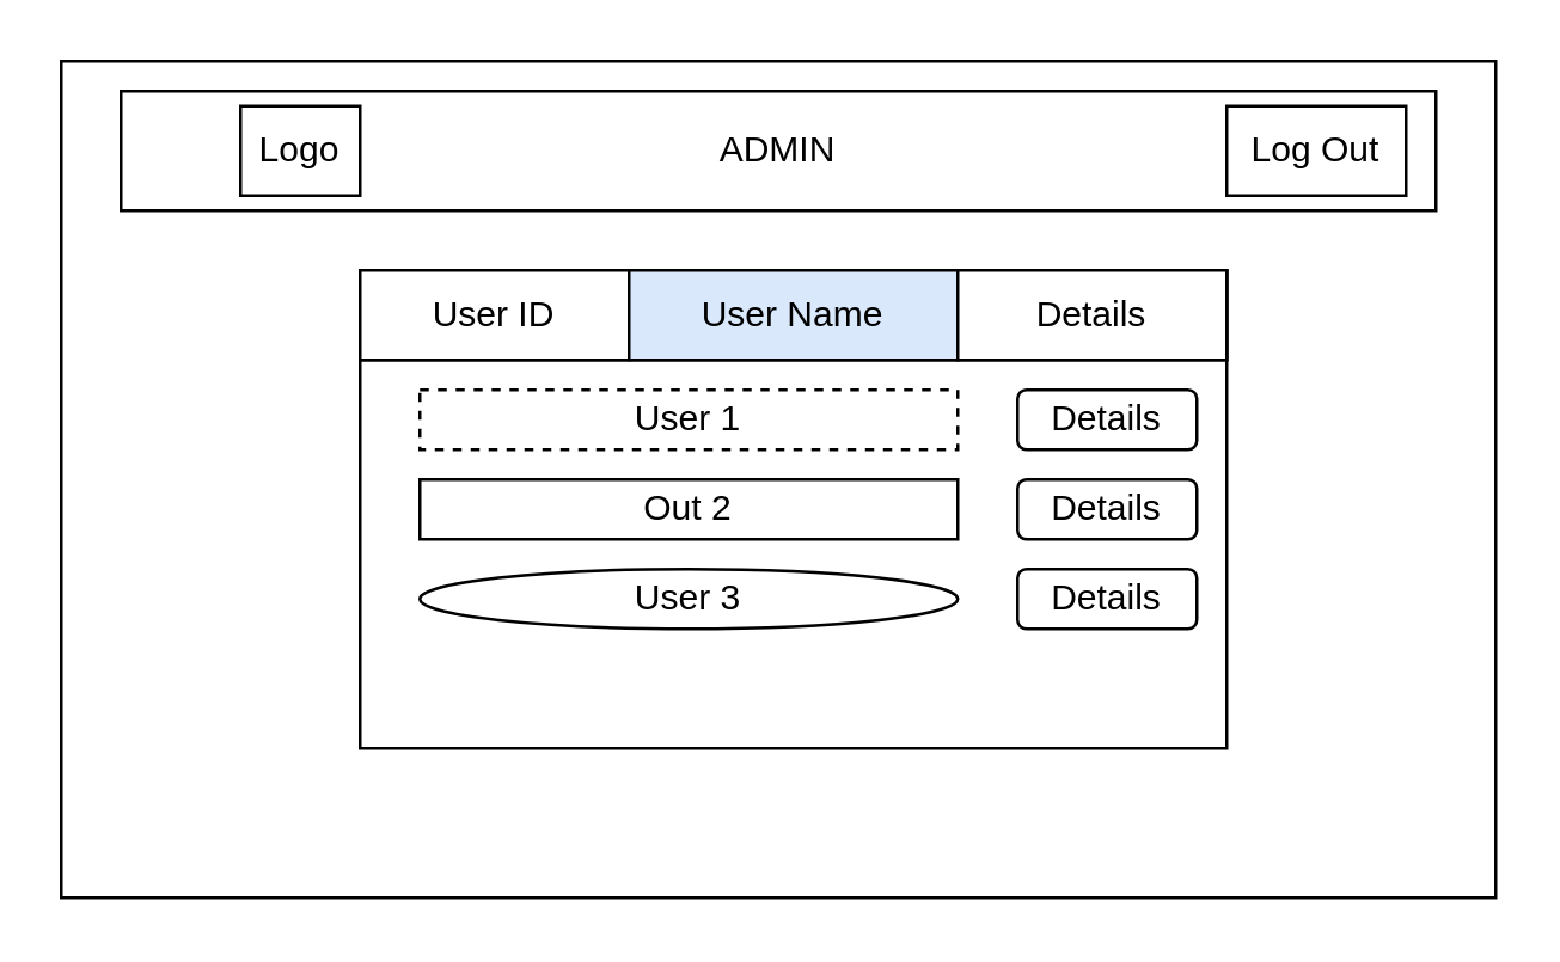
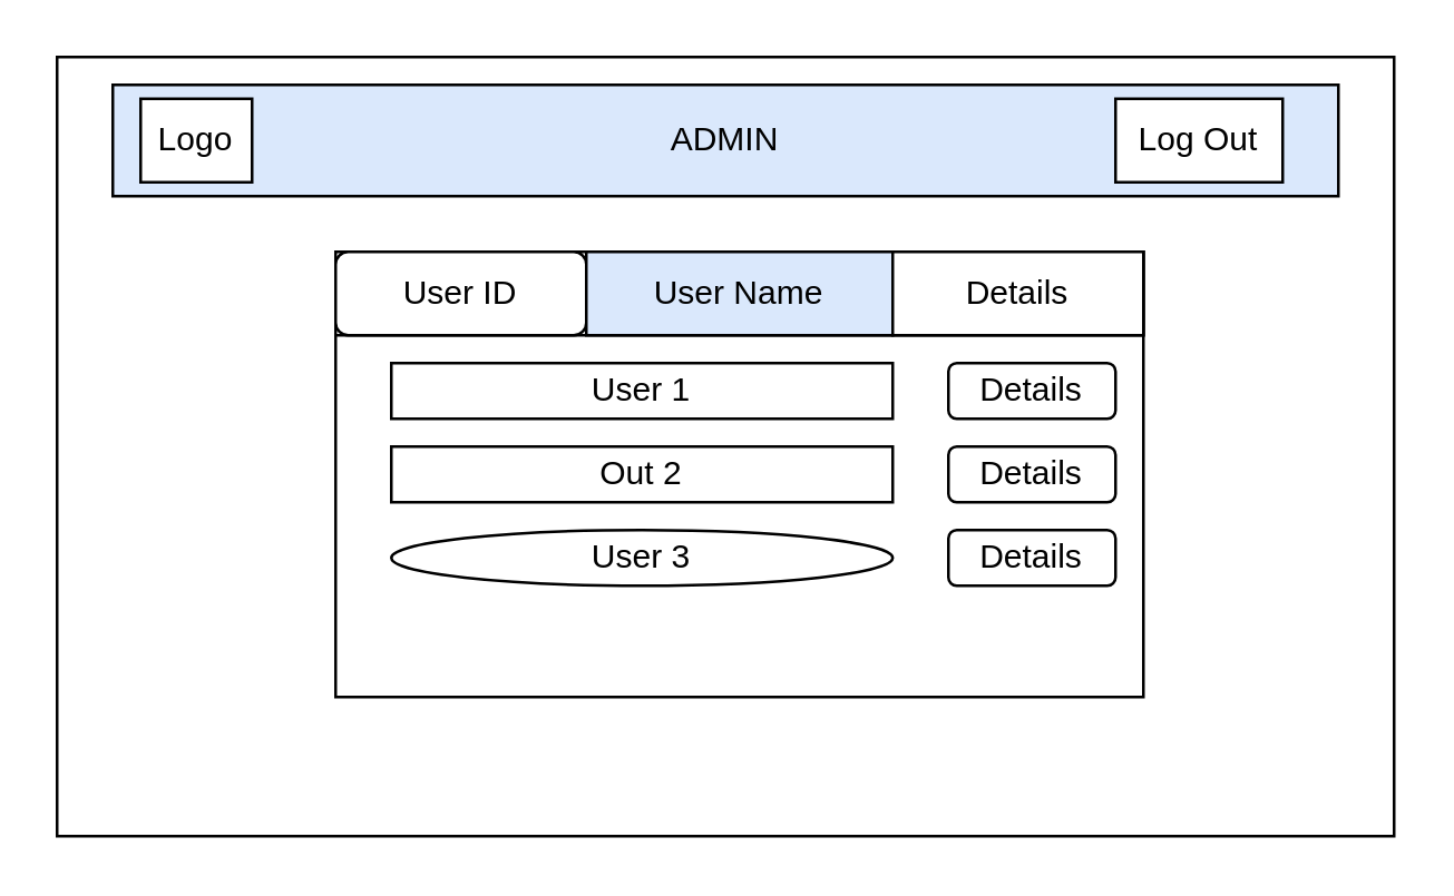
- <mxCell id="4" value="Logo" style="rounded=0;whiteSpace=wrap;html=1;" vertex="1" parent="1"><mxGeometry x="80" y="35" width="40" height="30" as="geometry" /></mxCell>
+ <mxCell id="4" value="Logo" style="rounded=0;whiteSpace=wrap;html=1;" vertex="1" parent="1"><mxGeometry x="50" y="35" width="40" height="30" as="geometry" /></mxCell>
- <mxCell id="3" value="ADMIN" style="rounded=0;whiteSpace=wrap;html=1;" vertex="1" parent="1"><mxGeometry x="40" y="30" width="440" height="40" as="geometry" /></mxCell>
+ <mxCell id="3" value="ADMIN" style="rounded=0;whiteSpace=wrap;html=1;fillColor=#dae8fc;" vertex="1" parent="1"><mxGeometry x="40" y="30" width="440" height="40" as="geometry" /></mxCell>
- <mxCell id="5" value="Log Out" style="rounded=0;whiteSpace=wrap;html=1;" vertex="1" parent="1"><mxGeometry x="410" y="35" width="60" height="30" as="geometry" /></mxCell>
+ <mxCell id="5" value="Log Out" style="rounded=0;whiteSpace=wrap;html=1;" vertex="1" parent="1"><mxGeometry x="400" y="35" width="60" height="30" as="geometry" /></mxCell>
- <mxCell id="8" value="User ID" style="rounded=0;whiteSpace=wrap;html=1;" vertex="1" parent="1"><mxGeometry x="120" y="90" width="90" height="30" as="geometry" /></mxCell>
+ <mxCell id="8" value="User ID" style="whiteSpace=wrap;html=1;rounded=1;" vertex="1" parent="1"><mxGeometry x="120" y="90" width="90" height="30" as="geometry" /></mxCell>
- <mxCell id="14" value="User 1" style="rounded=0;whiteSpace=wrap;html=1;dashed=1;" vertex="1" parent="1"><mxGeometry x="140" y="130" width="180" height="20" as="geometry" /></mxCell>
+ <mxCell id="14" value="User 1" style="rounded=0;whiteSpace=wrap;html=1;" vertex="1" parent="1"><mxGeometry x="140" y="130" width="180" height="20" as="geometry" /></mxCell>
